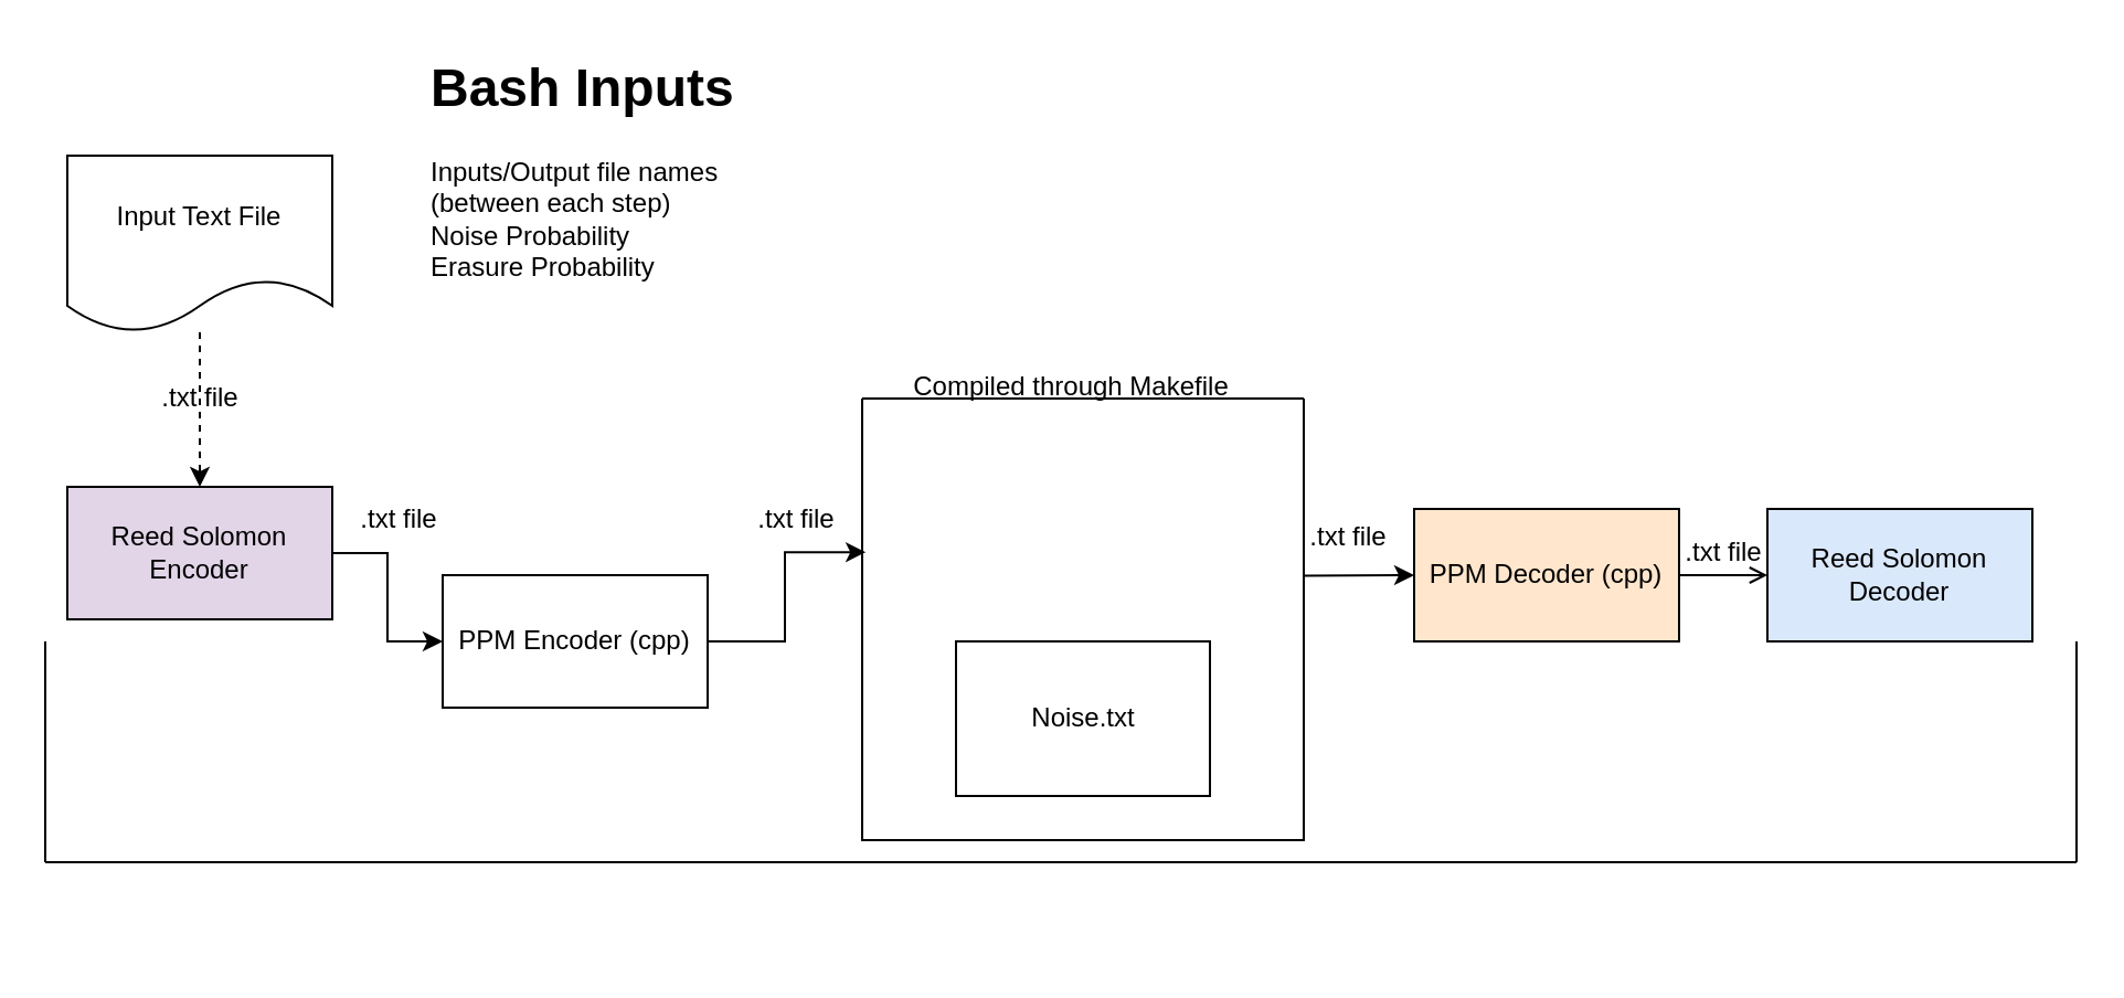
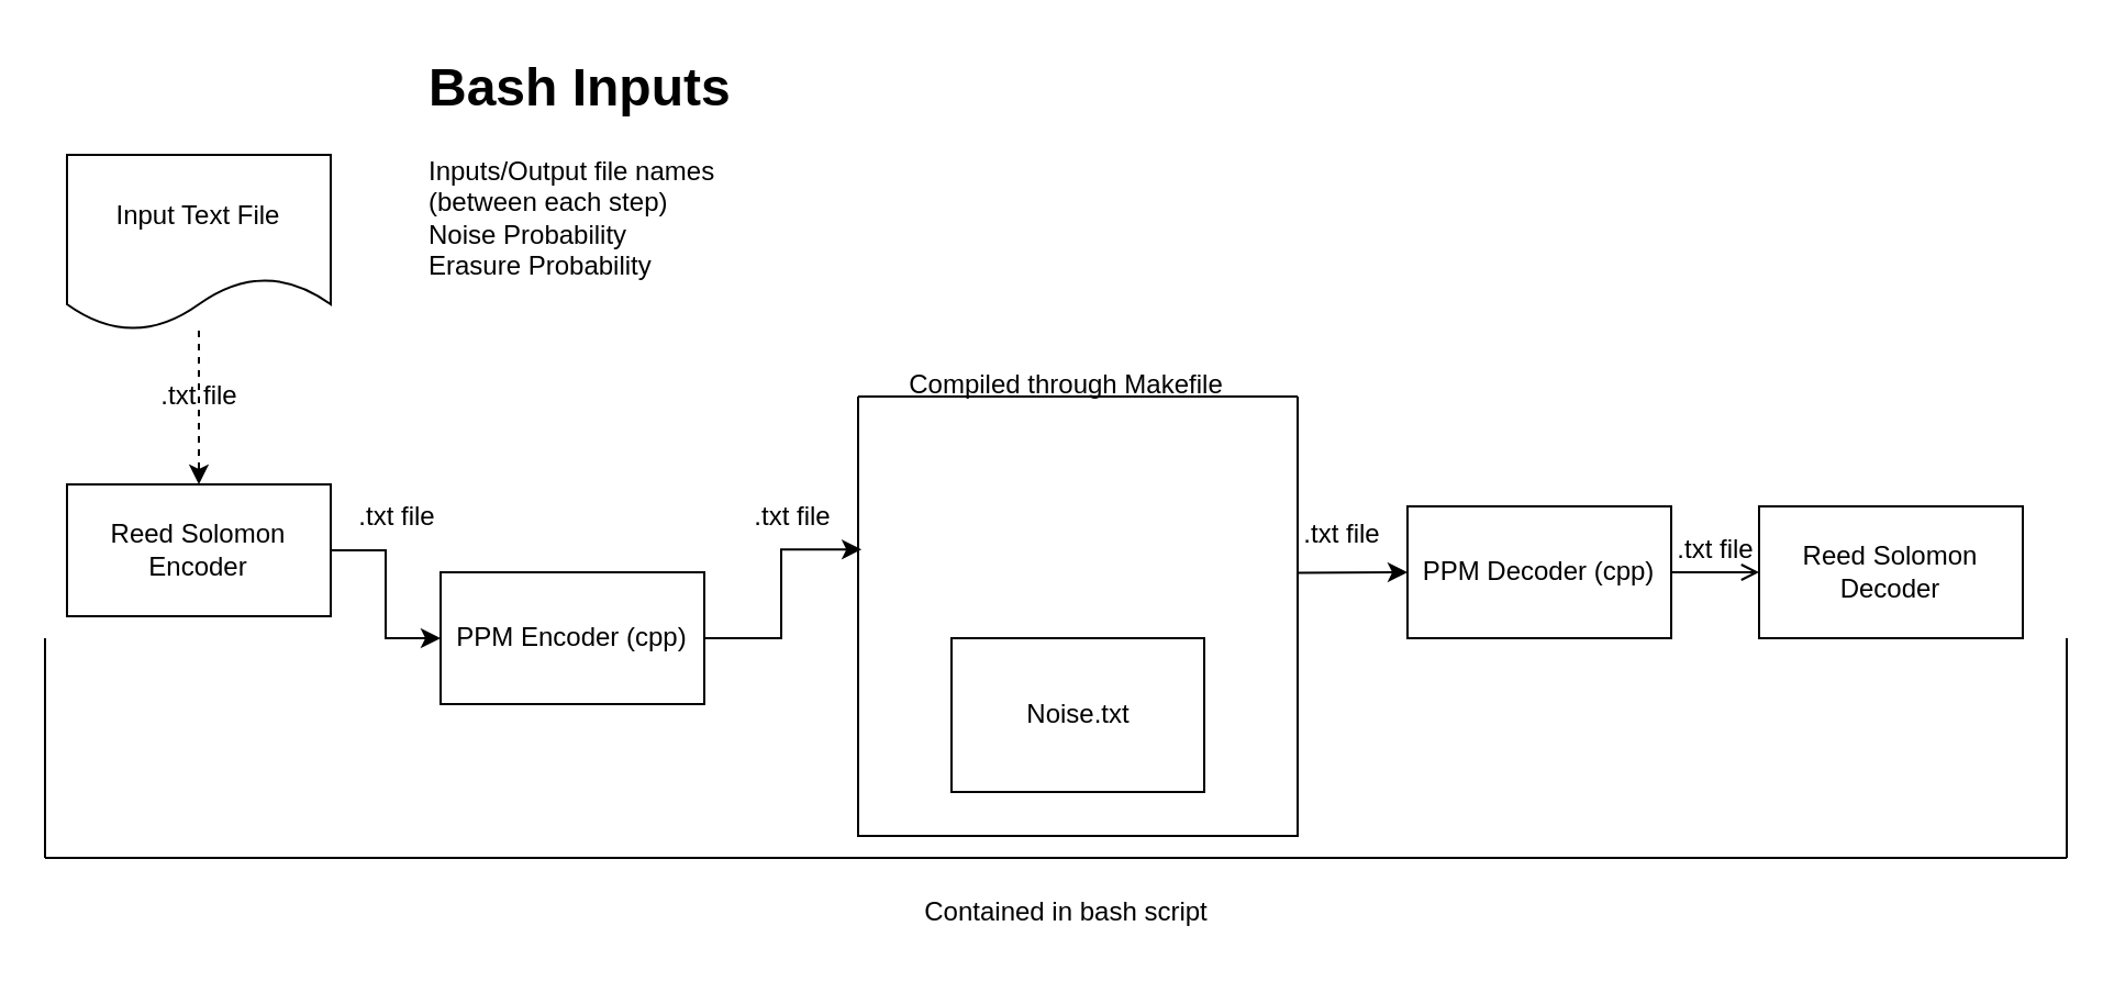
- <mxCell id="5" value="Reed Solomon Encoder" style="rounded=0;whiteSpace=wrap;html=1;fillColor=#e1d5e7;" vertex="1" parent="1"><mxGeometry x="30" y="220" width="120" height="60" as="geometry" /></mxCell>
+ <mxCell id="5" value="Reed Solomon Encoder" style="rounded=0;whiteSpace=wrap;html=1;" vertex="1" parent="1"><mxGeometry x="30" y="220" width="120" height="60" as="geometry" /></mxCell>
- <mxCell id="11" value="PPM Decoder (cpp)" style="rounded=0;whiteSpace=wrap;html=1;fillColor=#ffe6cc;" vertex="1" parent="1"><mxGeometry x="640" y="230" width="120" height="60" as="geometry" /></mxCell>
+ <mxCell id="11" value="PPM Decoder (cpp)" style="rounded=0;whiteSpace=wrap;html=1;" vertex="1" parent="1"><mxGeometry x="640" y="230" width="120" height="60" as="geometry" /></mxCell>
- <mxCell id="12" value="Reed Solomon Decoder" style="rounded=0;whiteSpace=wrap;html=1;fillColor=#dae8fc;" vertex="1" parent="1"><mxGeometry x="800" y="230" width="120" height="60" as="geometry" /></mxCell>
+ <mxCell id="12" value="Reed Solomon Decoder" style="rounded=0;whiteSpace=wrap;html=1;" vertex="1" parent="1"><mxGeometry x="800" y="230" width="120" height="60" as="geometry" /></mxCell>
+ <mxCell id="23" value="Contained in bash script" style="text;html=1;align=center;verticalAlign=middle;whiteSpace=wrap;rounded=0;" vertex="1" parent="1"><mxGeometry x="390" y="400" width="190" height="30" as="geometry" /></mxCell>
